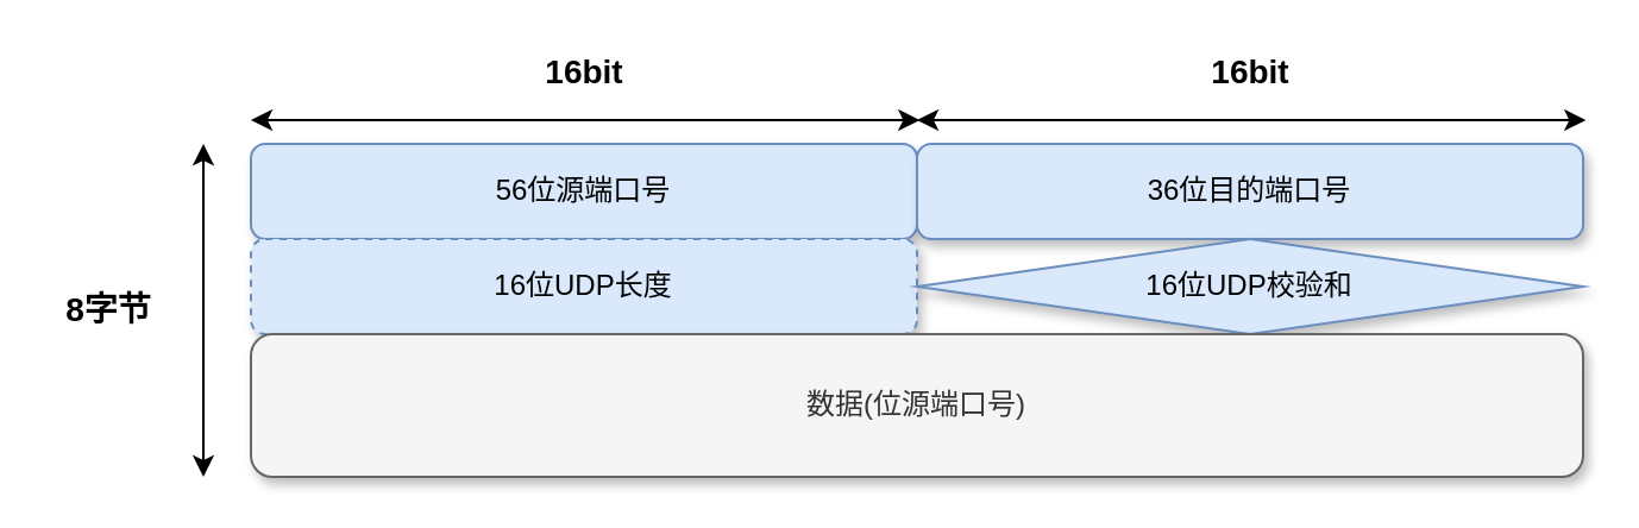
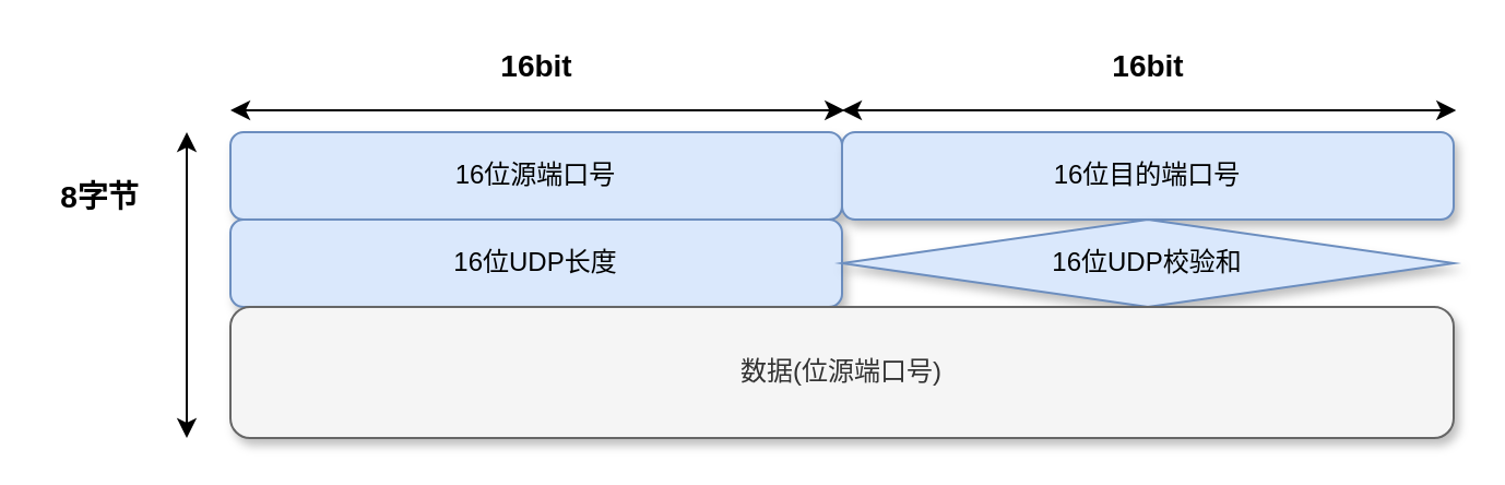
- <mxCell id="2" value="56位源端口号" style="rounded=1;whiteSpace=wrap;html=1;fillColor=#dae8fc;strokeColor=#6c8ebf;glass=0;shadow=1;" parent="1" vertex="1"><mxGeometry x="105" y="60" width="280" height="40" as="geometry" /></mxCell>
+ <mxCell id="2" value="16位源端口号" style="rounded=1;whiteSpace=wrap;html=1;fillColor=#dae8fc;strokeColor=#6c8ebf;glass=0;shadow=1;" parent="1" vertex="1"><mxGeometry x="105" y="60" width="280" height="40" as="geometry" /></mxCell>
- <mxCell id="5" value="36位目的端口号" style="rounded=1;whiteSpace=wrap;html=1;fillColor=#dae8fc;strokeColor=#6c8ebf;glass=0;shadow=1;" parent="1" vertex="1"><mxGeometry x="385" y="60" width="280" height="40" as="geometry" /></mxCell>
+ <mxCell id="5" value="16位目的端口号" style="rounded=1;whiteSpace=wrap;html=1;fillColor=#dae8fc;strokeColor=#6c8ebf;glass=0;shadow=1;" parent="1" vertex="1"><mxGeometry x="385" y="60" width="280" height="40" as="geometry" /></mxCell>
- <mxCell id="8" value="16位UDP长度" style="rounded=1;whiteSpace=wrap;html=1;fillColor=#dae8fc;strokeColor=#6c8ebf;glass=0;shadow=1;dashed=1;" vertex="1" parent="1"><mxGeometry x="105" y="100" width="280" height="40" as="geometry" /></mxCell>
+ <mxCell id="8" value="16位UDP长度" style="rounded=1;whiteSpace=wrap;html=1;fillColor=#dae8fc;strokeColor=#6c8ebf;glass=0;shadow=1;" vertex="1" parent="1"><mxGeometry x="105" y="100" width="280" height="40" as="geometry" /></mxCell>
- <mxCell id="4" value="8字节" style="text;html=1;align=center;verticalAlign=middle;resizable=0;points=[];autosize=1;fontSize=14;fontStyle=1" parent="1" vertex="1"><mxGeometry x="20" y="120" width="50" height="20" as="geometry" /></mxCell>
+ <mxCell id="4" value="8字节" style="text;html=1;align=center;verticalAlign=middle;resizable=0;points=[];autosize=1;fontSize=14;fontStyle=1" parent="1" vertex="1"><mxGeometry x="20" y="80" width="50" height="20" as="geometry" /></mxCell>
